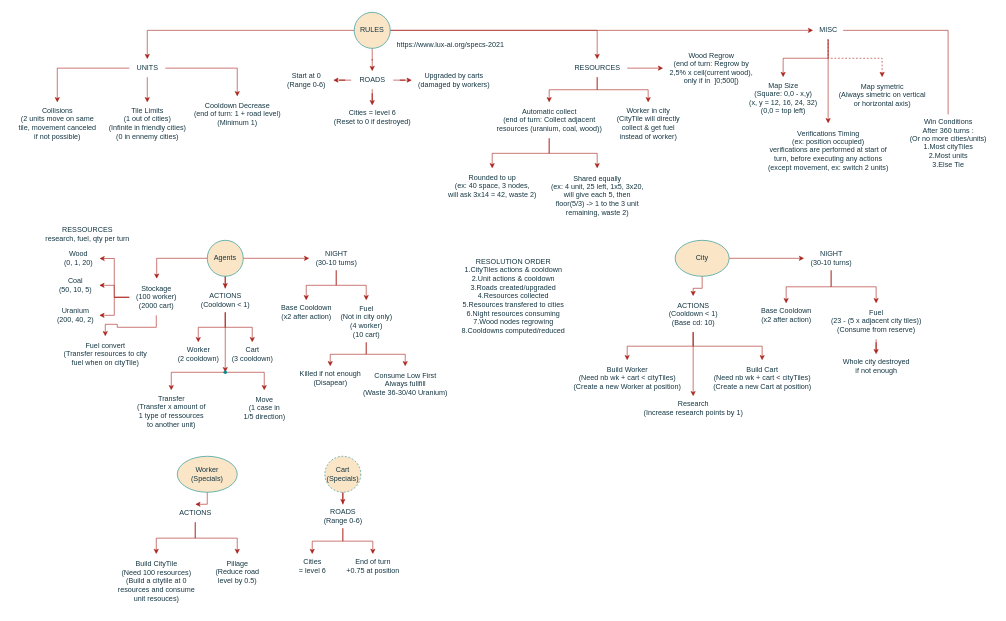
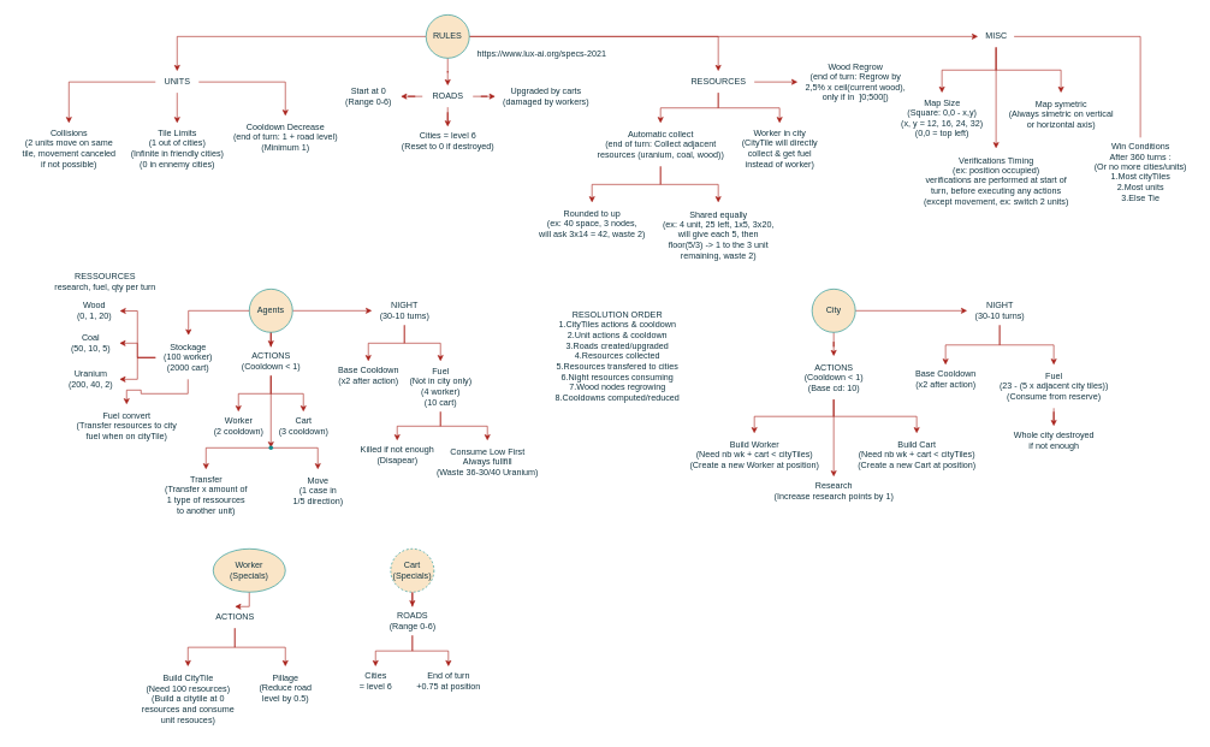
- <mxCell id="99" style="edgeStyle=orthogonalEdgeStyle;rounded=0;orthogonalLoop=1;jettySize=auto;html=1;labelBackgroundColor=none;strokeColor=#A8201A;fontColor=default;dashed=1;" edge="1" parent="1" source="102" target="104"><mxGeometry relative="1" as="geometry" /></mxCell>
+ <mxCell id="99" style="edgeStyle=orthogonalEdgeStyle;rounded=0;orthogonalLoop=1;jettySize=auto;html=1;labelBackgroundColor=none;strokeColor=#A8201A;fontColor=default;" edge="1" parent="1" source="102" target="104"><mxGeometry relative="1" as="geometry" /></mxCell>
- <mxCell id="34" value="City" style="ellipse;whiteSpace=wrap;html=1;labelBackgroundColor=none;fillColor=#FAE5C7;strokeColor=#0F8B8D;fontColor=#143642;" vertex="1" parent="1"><mxGeometry x="1125" y="400" width="90" height="60" as="geometry" /></mxCell>
+ <mxCell id="34" value="City" style="ellipse;whiteSpace=wrap;html=1;labelBackgroundColor=none;fillColor=#FAE5C7;strokeColor=#0F8B8D;fontColor=#143642;" vertex="1" parent="1"><mxGeometry x="1125" y="400" width="60" height="60" as="geometry" /></mxCell>
